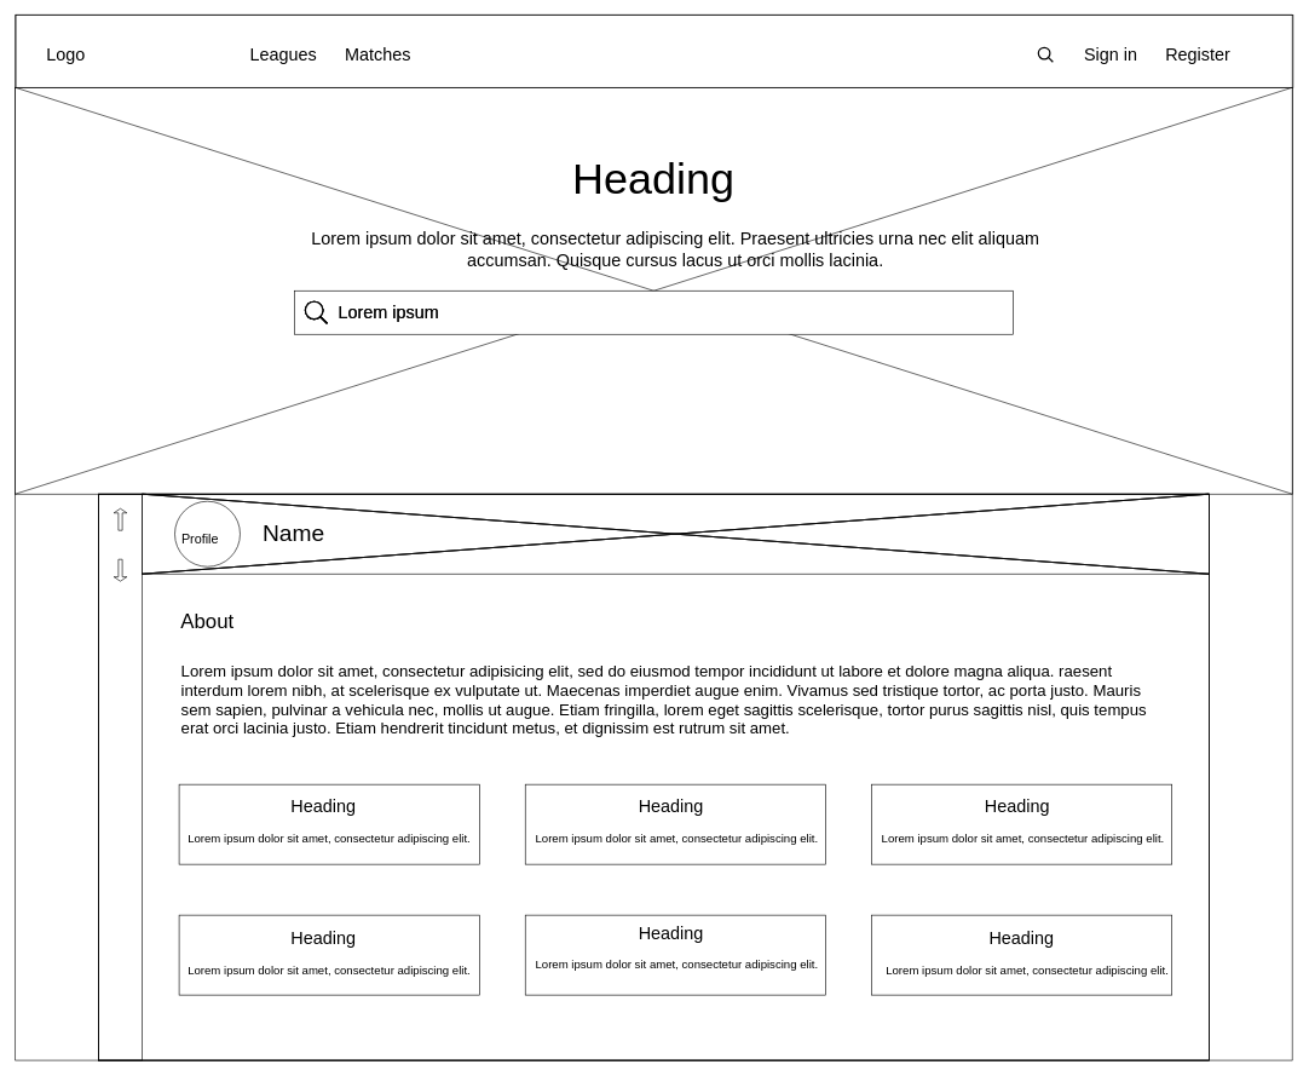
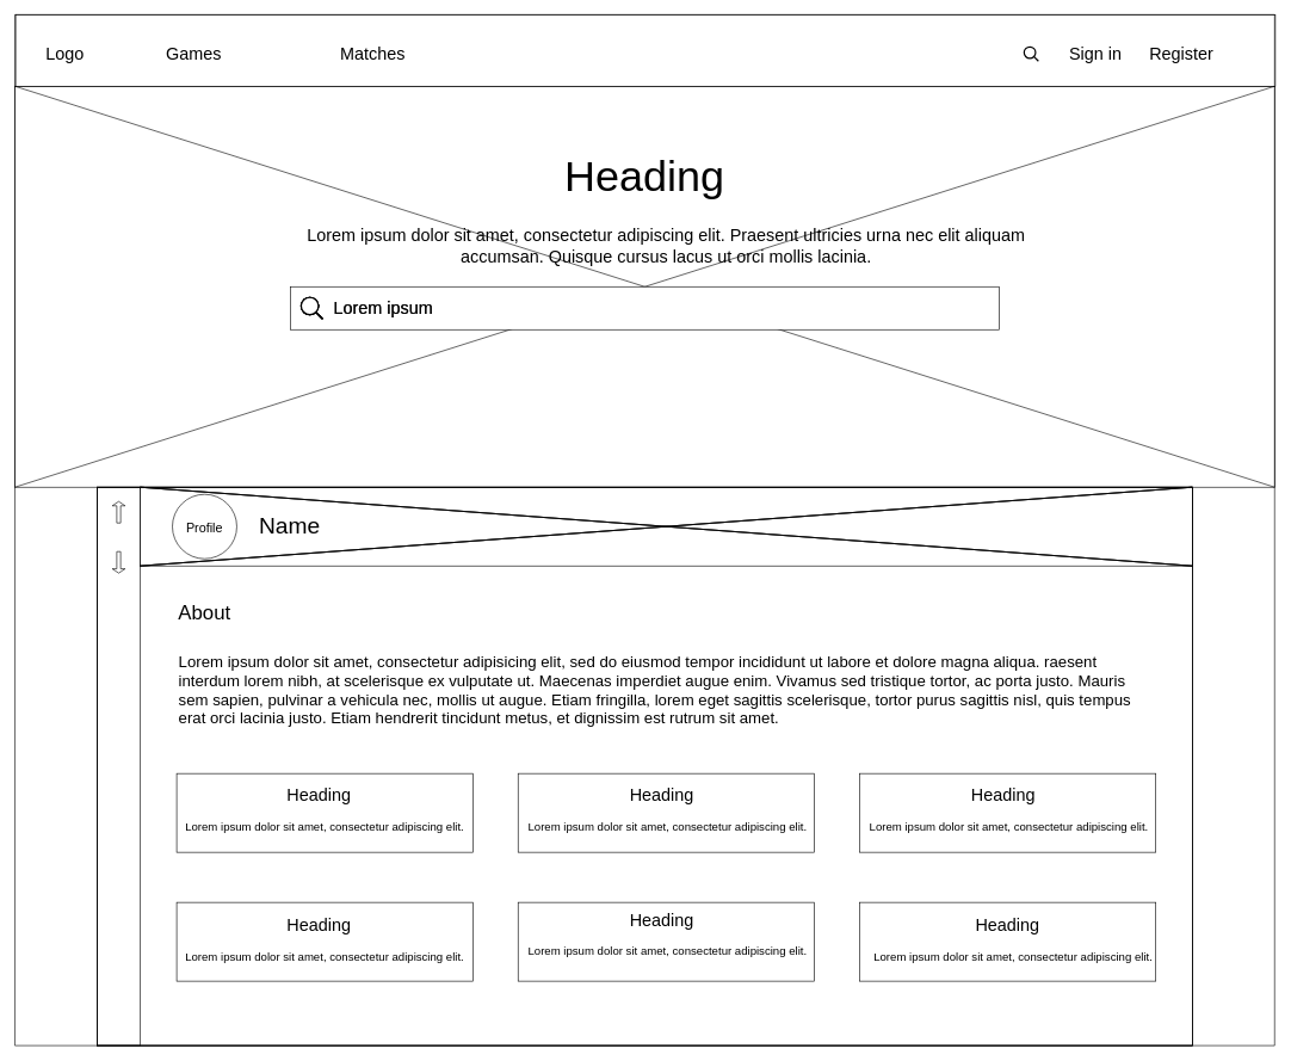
+ <mxCell id="15" value="Games" style="text;html=1;strokeColor=none;fillColor=none;align=center;verticalAlign=middle;whiteSpace=wrap;rounded=0;labelBackgroundColor=none;fontSize=24;" vertex="1" parent="3"><mxGeometry x="200" y="40" width="100" height="30" as="geometry" /></mxCell>
- <mxCell id="61" value="Leagues" style="text;html=1;strokeColor=none;fillColor=none;align=center;verticalAlign=middle;whiteSpace=wrap;rounded=0;labelBackgroundColor=none;fontSize=24;" vertex="1" parent="1"><mxGeometry x="340" y="60" width="100" height="30" as="geometry" /></mxCell>
- <mxCell id="30" value="&lt;font style=&quot;font-size: 18px&quot;&gt;Profile&lt;/font&gt;" style="text;html=1;strokeColor=none;fillColor=none;align=center;verticalAlign=middle;whiteSpace=wrap;rounded=0;labelBackgroundColor=none;fontSize=32;" vertex="1" parent="3"><mxGeometry x="225" y="702" width="60" height="30" as="geometry" /></mxCell>
+ <mxCell id="30" value="&lt;font style=&quot;font-size: 18px&quot;&gt;Profile&lt;/font&gt;" style="text;html=1;strokeColor=none;fillColor=none;align=center;verticalAlign=middle;whiteSpace=wrap;rounded=0;labelBackgroundColor=none;fontSize=32;" vertex="1" parent="3"><mxGeometry x="235" y="697" width="60" height="30" as="geometry" /></mxCell>
